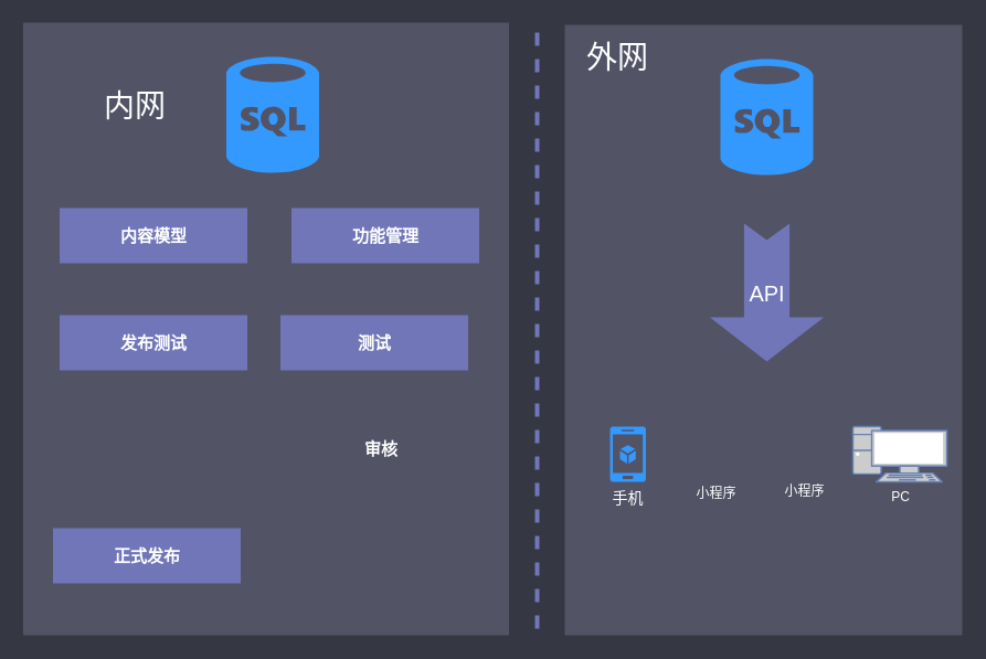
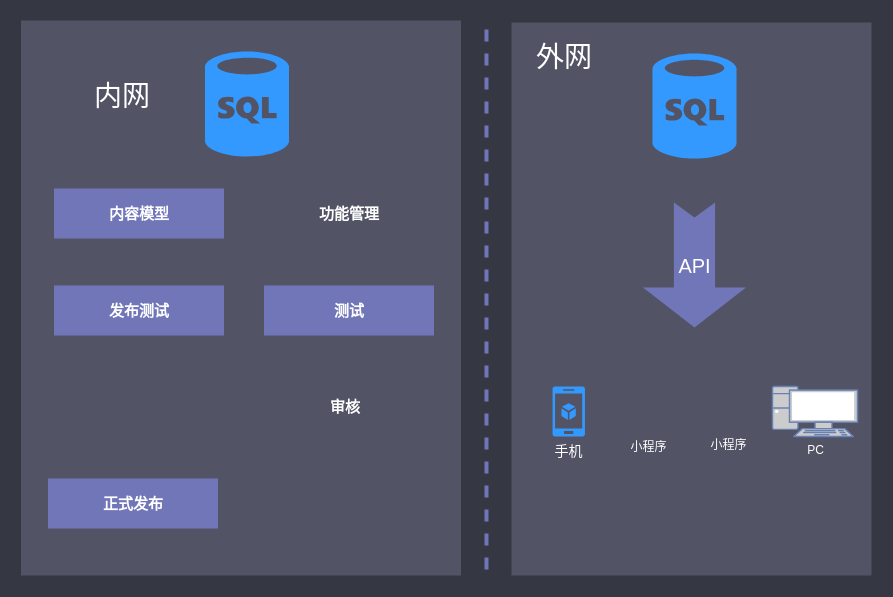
- <mxCell id="19" value="外网" style="text;html=1;strokeColor=none;fillColor=none;align=center;verticalAlign=middle;whiteSpace=wrap;rounded=0;labelBackgroundColor=none;fontSize=28;fontColor=#FFFFFF;" vertex="1" parent="1"><mxGeometry x="519" y="28" width="80" height="47" as="geometry" /></mxCell>
+ <mxCell id="19" value="外网" style="text;html=1;strokeColor=none;fillColor=none;align=center;verticalAlign=middle;whiteSpace=wrap;rounded=0;labelBackgroundColor=none;fontSize=28;fontColor=#FFFFFF;" vertex="1" parent="1"><mxGeometry x="524" y="33" width="80" height="47" as="geometry" /></mxCell>
- <mxCell id="9" value="功能管理" style="whiteSpace=wrap;html=1;dashed=1;strokeColor=none;strokeWidth=2;fontFamily=Helvetica;fontSize=15;fontColor=#FFFFFF;fontStyle=1;fillColor=#7176B9;" vertex="1" parent="1"><mxGeometry x="263.5" y="188" width="170" height="50" as="geometry" /></mxCell>
+ <mxCell id="9" value="功能管理" style="whiteSpace=wrap;html=1;dashed=1;strokeColor=none;strokeWidth=2;fontFamily=Helvetica;fontSize=15;fontColor=#FFFFFF;fontStyle=1;fillColor=#525466;" vertex="1" parent="1"><mxGeometry x="263.5" y="188" width="170" height="50" as="geometry" /></mxCell>
- <mxCell id="12" value="测试" style="whiteSpace=wrap;html=1;dashed=1;strokeColor=none;strokeWidth=2;fontFamily=Helvetica;fontSize=15;fontColor=#FFFFFF;fontStyle=1;fillColor=#7176B9;" vertex="1" parent="1"><mxGeometry x="253.5" y="285" width="170" height="50" as="geometry" /></mxCell>
+ <mxCell id="12" value="测试" style="whiteSpace=wrap;html=1;dashed=1;strokeColor=none;strokeWidth=2;fontFamily=Helvetica;fontSize=15;fontColor=#FFFFFF;fontStyle=1;fillColor=#7176B9;" vertex="1" parent="1"><mxGeometry x="263.5" y="285" width="170" height="50" as="geometry" /></mxCell>
